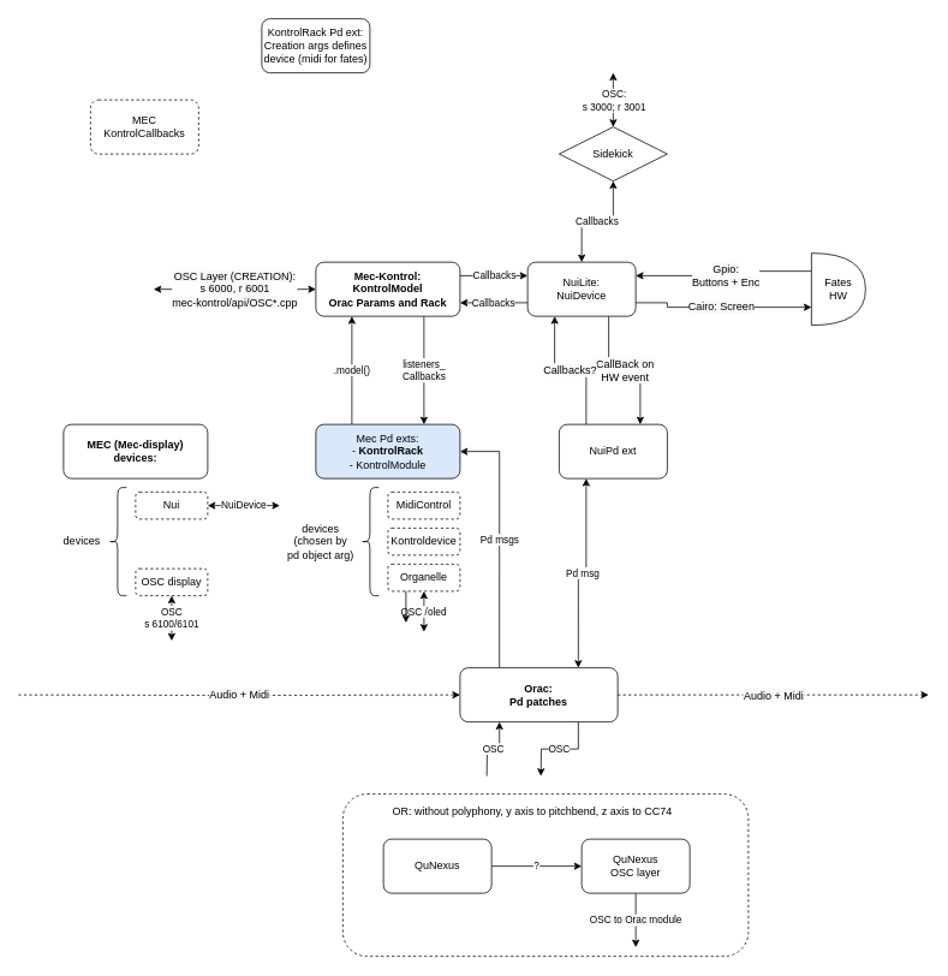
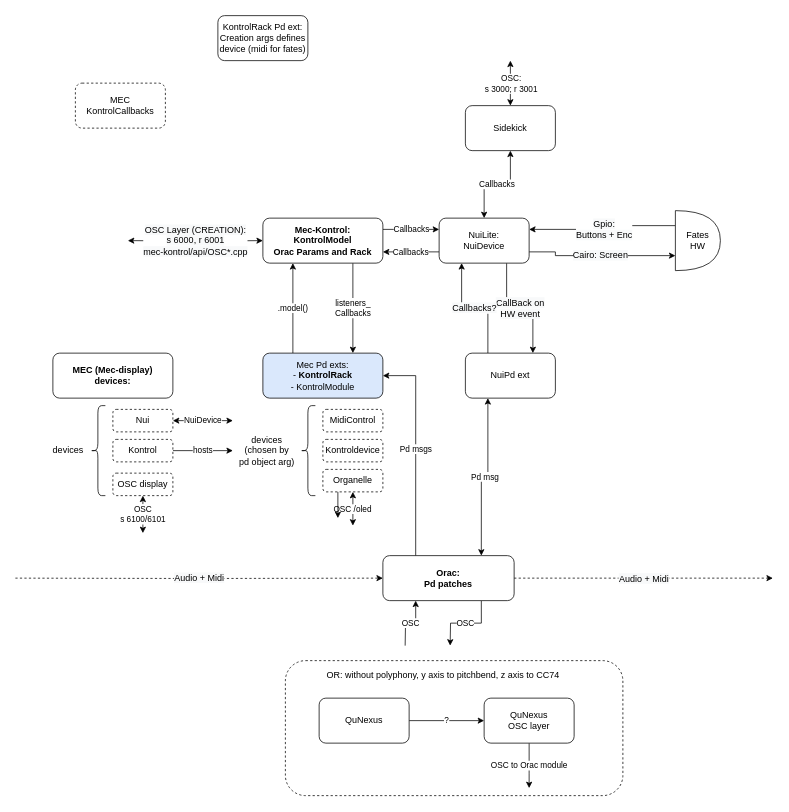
- <mxCell id="28" value="Sidekick" style="rhombus;whiteSpace=wrap;html=1;" parent="1" vertex="1"><mxGeometry x="620" y="140" width="120" height="60" as="geometry" /></mxCell>
+ <mxCell id="28" value="Sidekick" style="rounded=1;whiteSpace=wrap;html=1;" parent="1" vertex="1"><mxGeometry x="620" y="140" width="120" height="60" as="geometry" /></mxCell>
+ <mxCell id="39" value="Kontrol" style="rounded=1;whiteSpace=wrap;html=1;dashed=1;" parent="1" vertex="1"><mxGeometry x="150" y="585" width="80" height="30" as="geometry" /></mxCell>
+ <mxCell id="38" value="hosts" style="edgeStyle=orthogonalEdgeStyle;rounded=0;orthogonalLoop=1;jettySize=auto;html=1;exitX=1;exitY=0.5;exitDx=0;exitDy=0;" parent="1" source="39" target="48" edge="1"><mxGeometry relative="1" as="geometry" /></mxCell>
